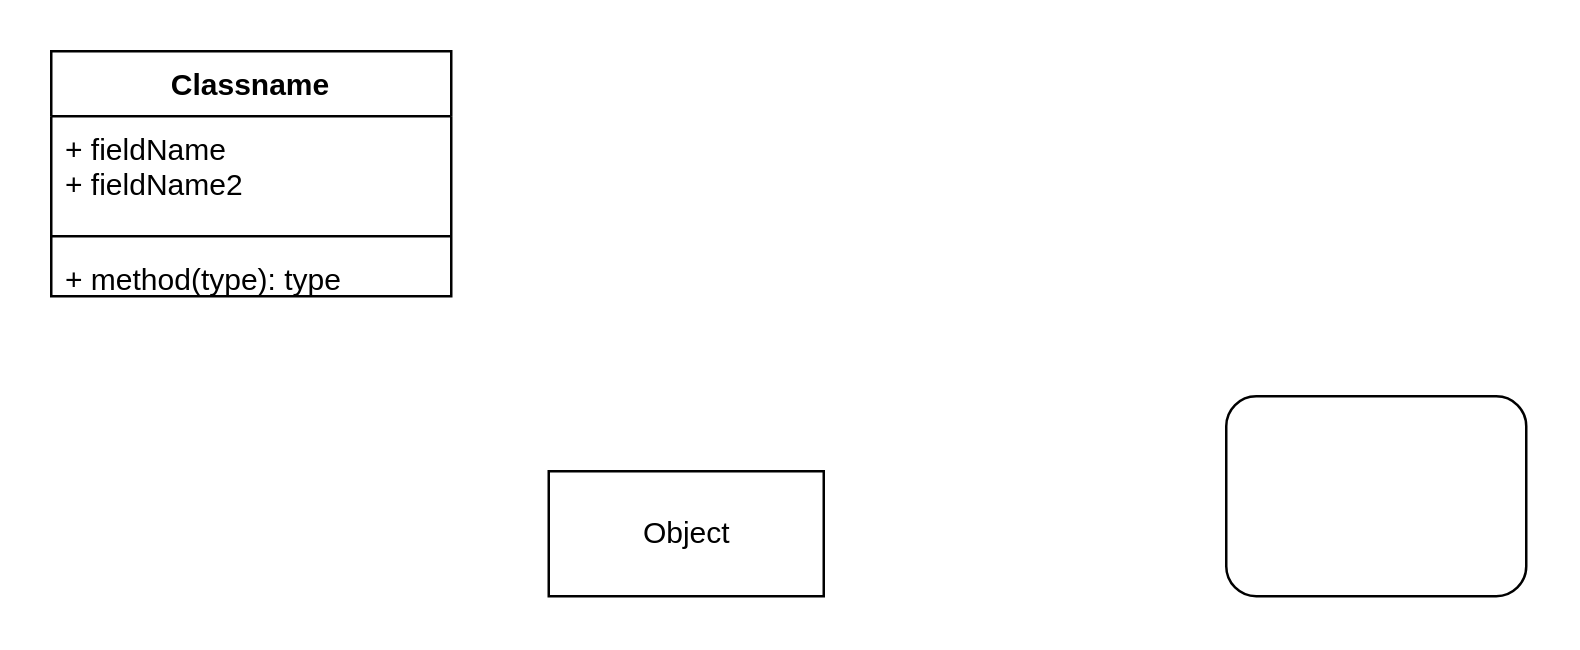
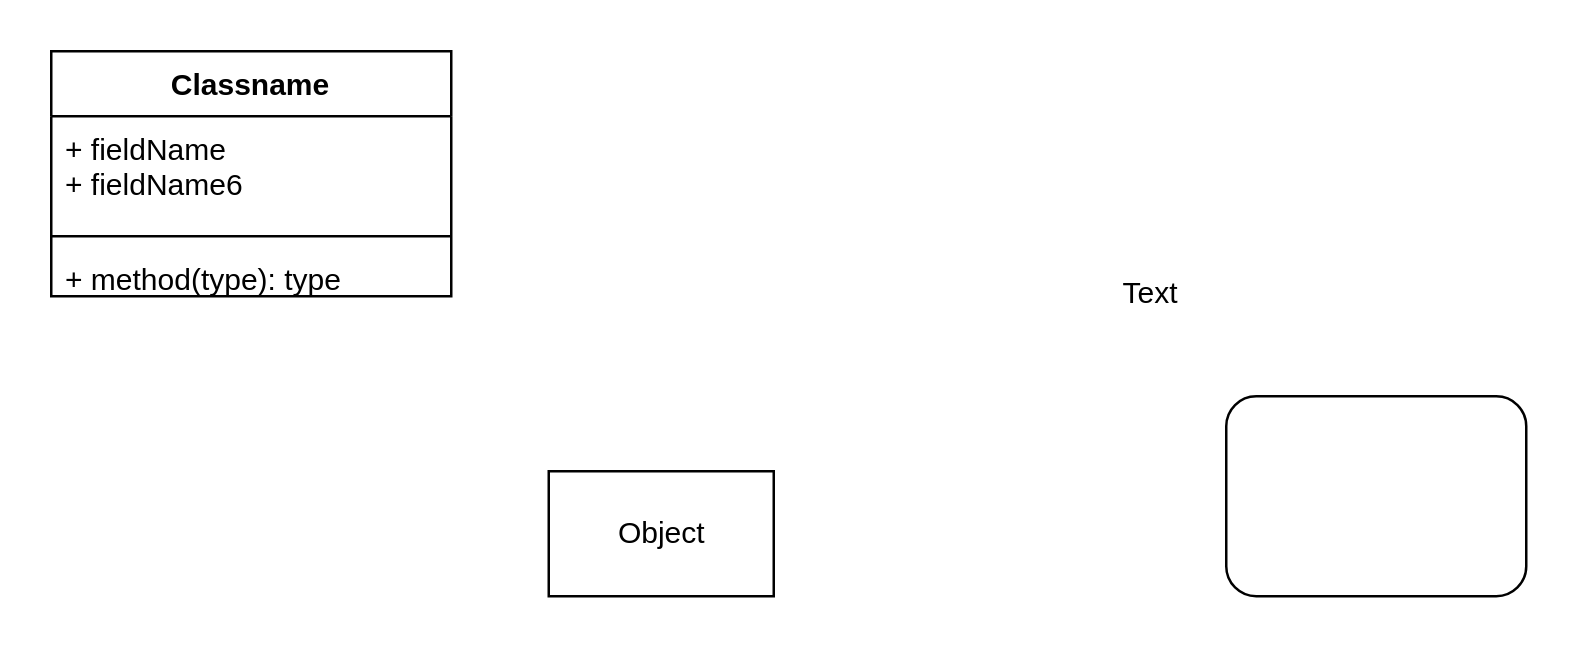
- <mxCell id="4" value="+ fieldName&#10;+ fieldName2&#10;" style="text;strokeColor=none;fillColor=none;align=left;verticalAlign=top;spacingLeft=4;spacingRight=4;overflow=hidden;rotatable=0;points=[[0,0.5],[1,0.5]];portConstraint=eastwest;rounded=0;" vertex="1" parent="3"><mxGeometry y="26" width="160" height="44" as="geometry" /></mxCell>
+ <mxCell id="4" value="+ fieldName&#10;+ fieldName6&#10;" style="text;strokeColor=none;fillColor=none;align=left;verticalAlign=top;spacingLeft=4;spacingRight=4;overflow=hidden;rotatable=0;points=[[0,0.5],[1,0.5]];portConstraint=eastwest;rounded=0;" vertex="1" parent="3"><mxGeometry y="26" width="160" height="44" as="geometry" /></mxCell>
+ <mxCell id="8" value="Text" style="text;html=1;strokeColor=none;fillColor=none;align=center;verticalAlign=middle;whiteSpace=wrap;rounded=0;" vertex="1" parent="1"><mxGeometry x="430" y="102" width="60" height="30" as="geometry" /></mxCell>
- <mxCell id="2" value="Object" style="html=1;rounded=0;" vertex="1" parent="1"><mxGeometry x="219" y="188" width="110" height="50" as="geometry" /></mxCell>
+ <mxCell id="2" value="Object" style="html=1;rounded=0;" vertex="1" parent="1"><mxGeometry x="219" y="188" width="90" height="50" as="geometry" /></mxCell>
